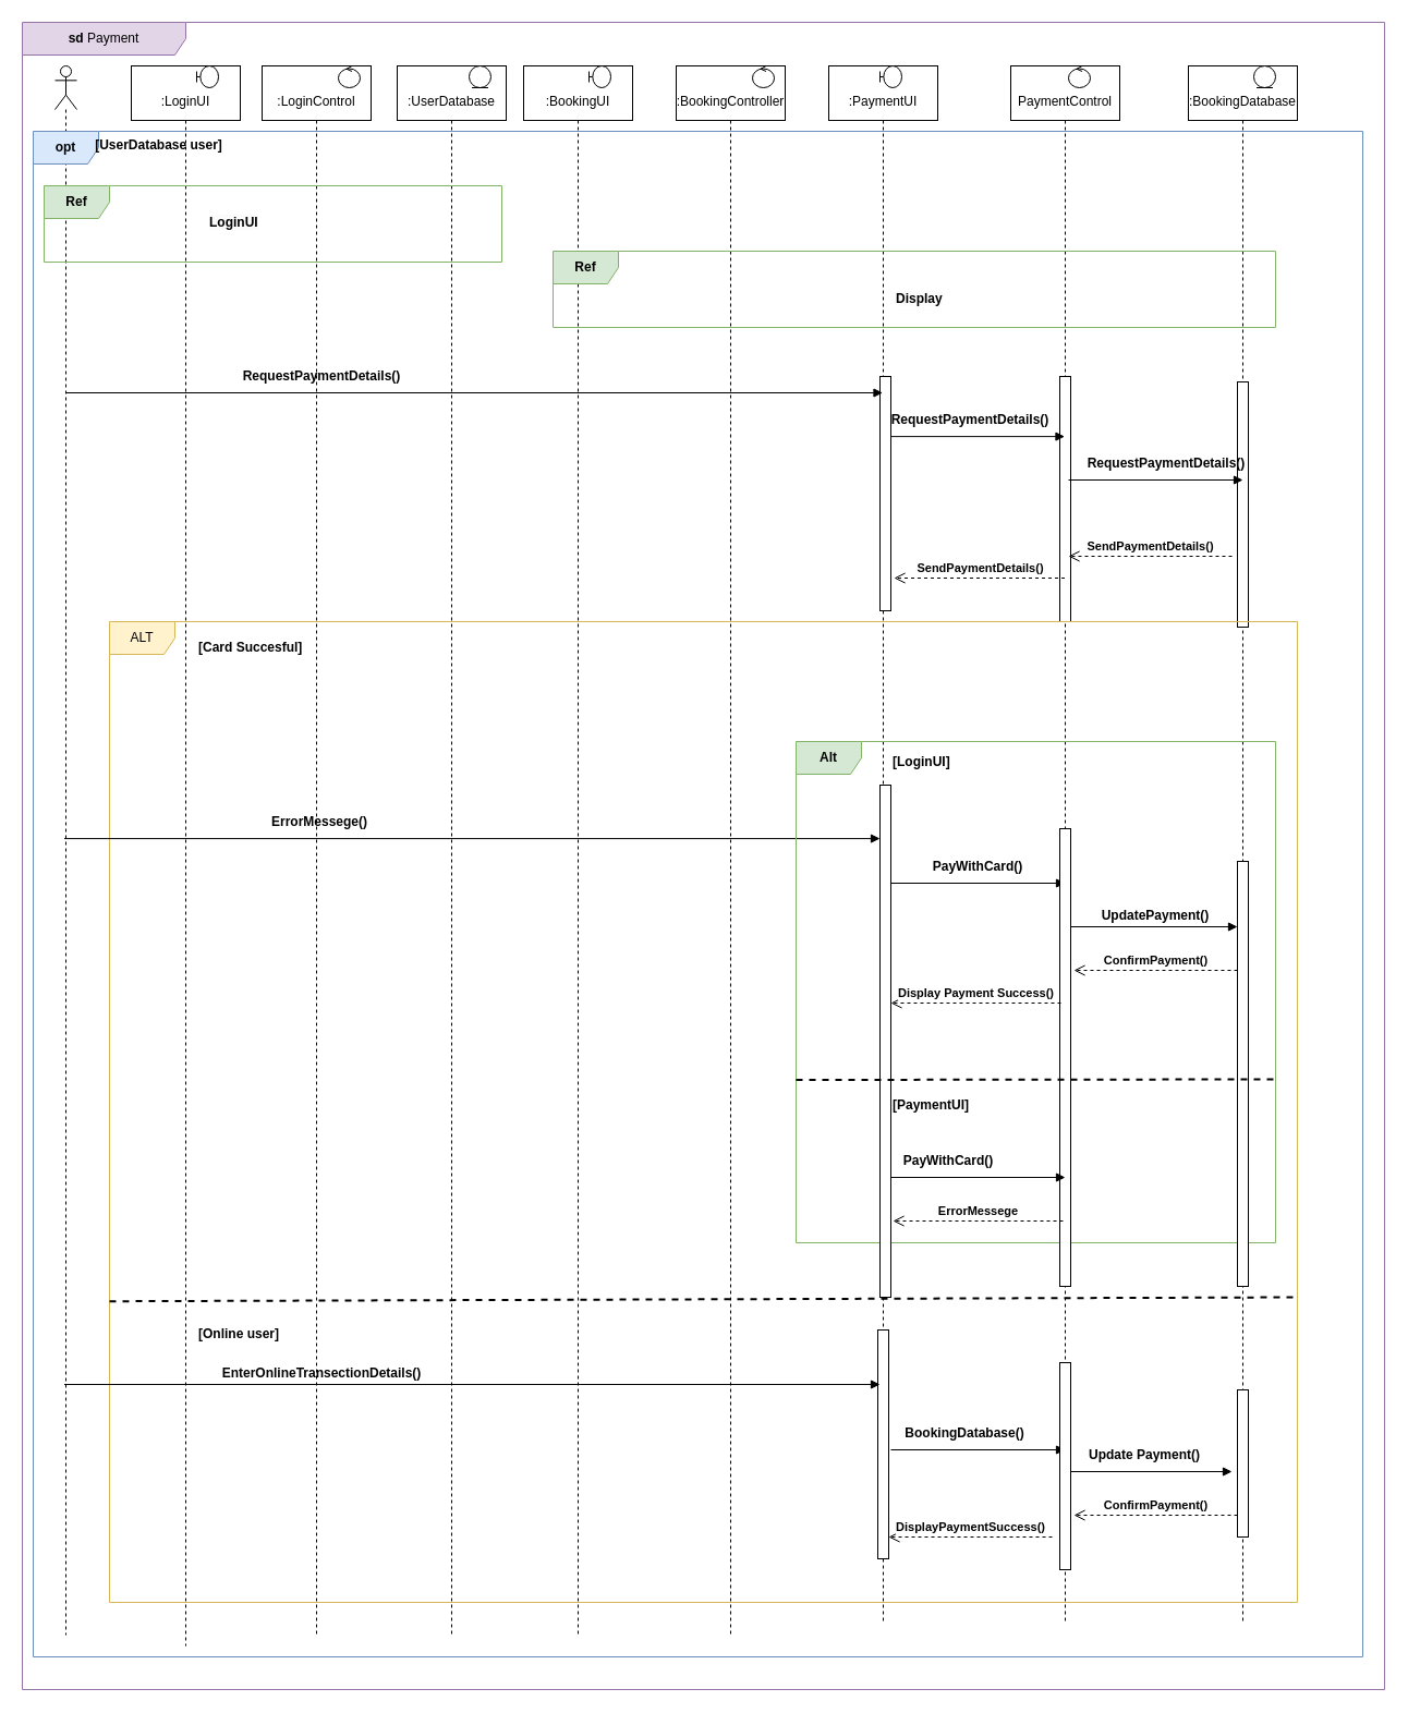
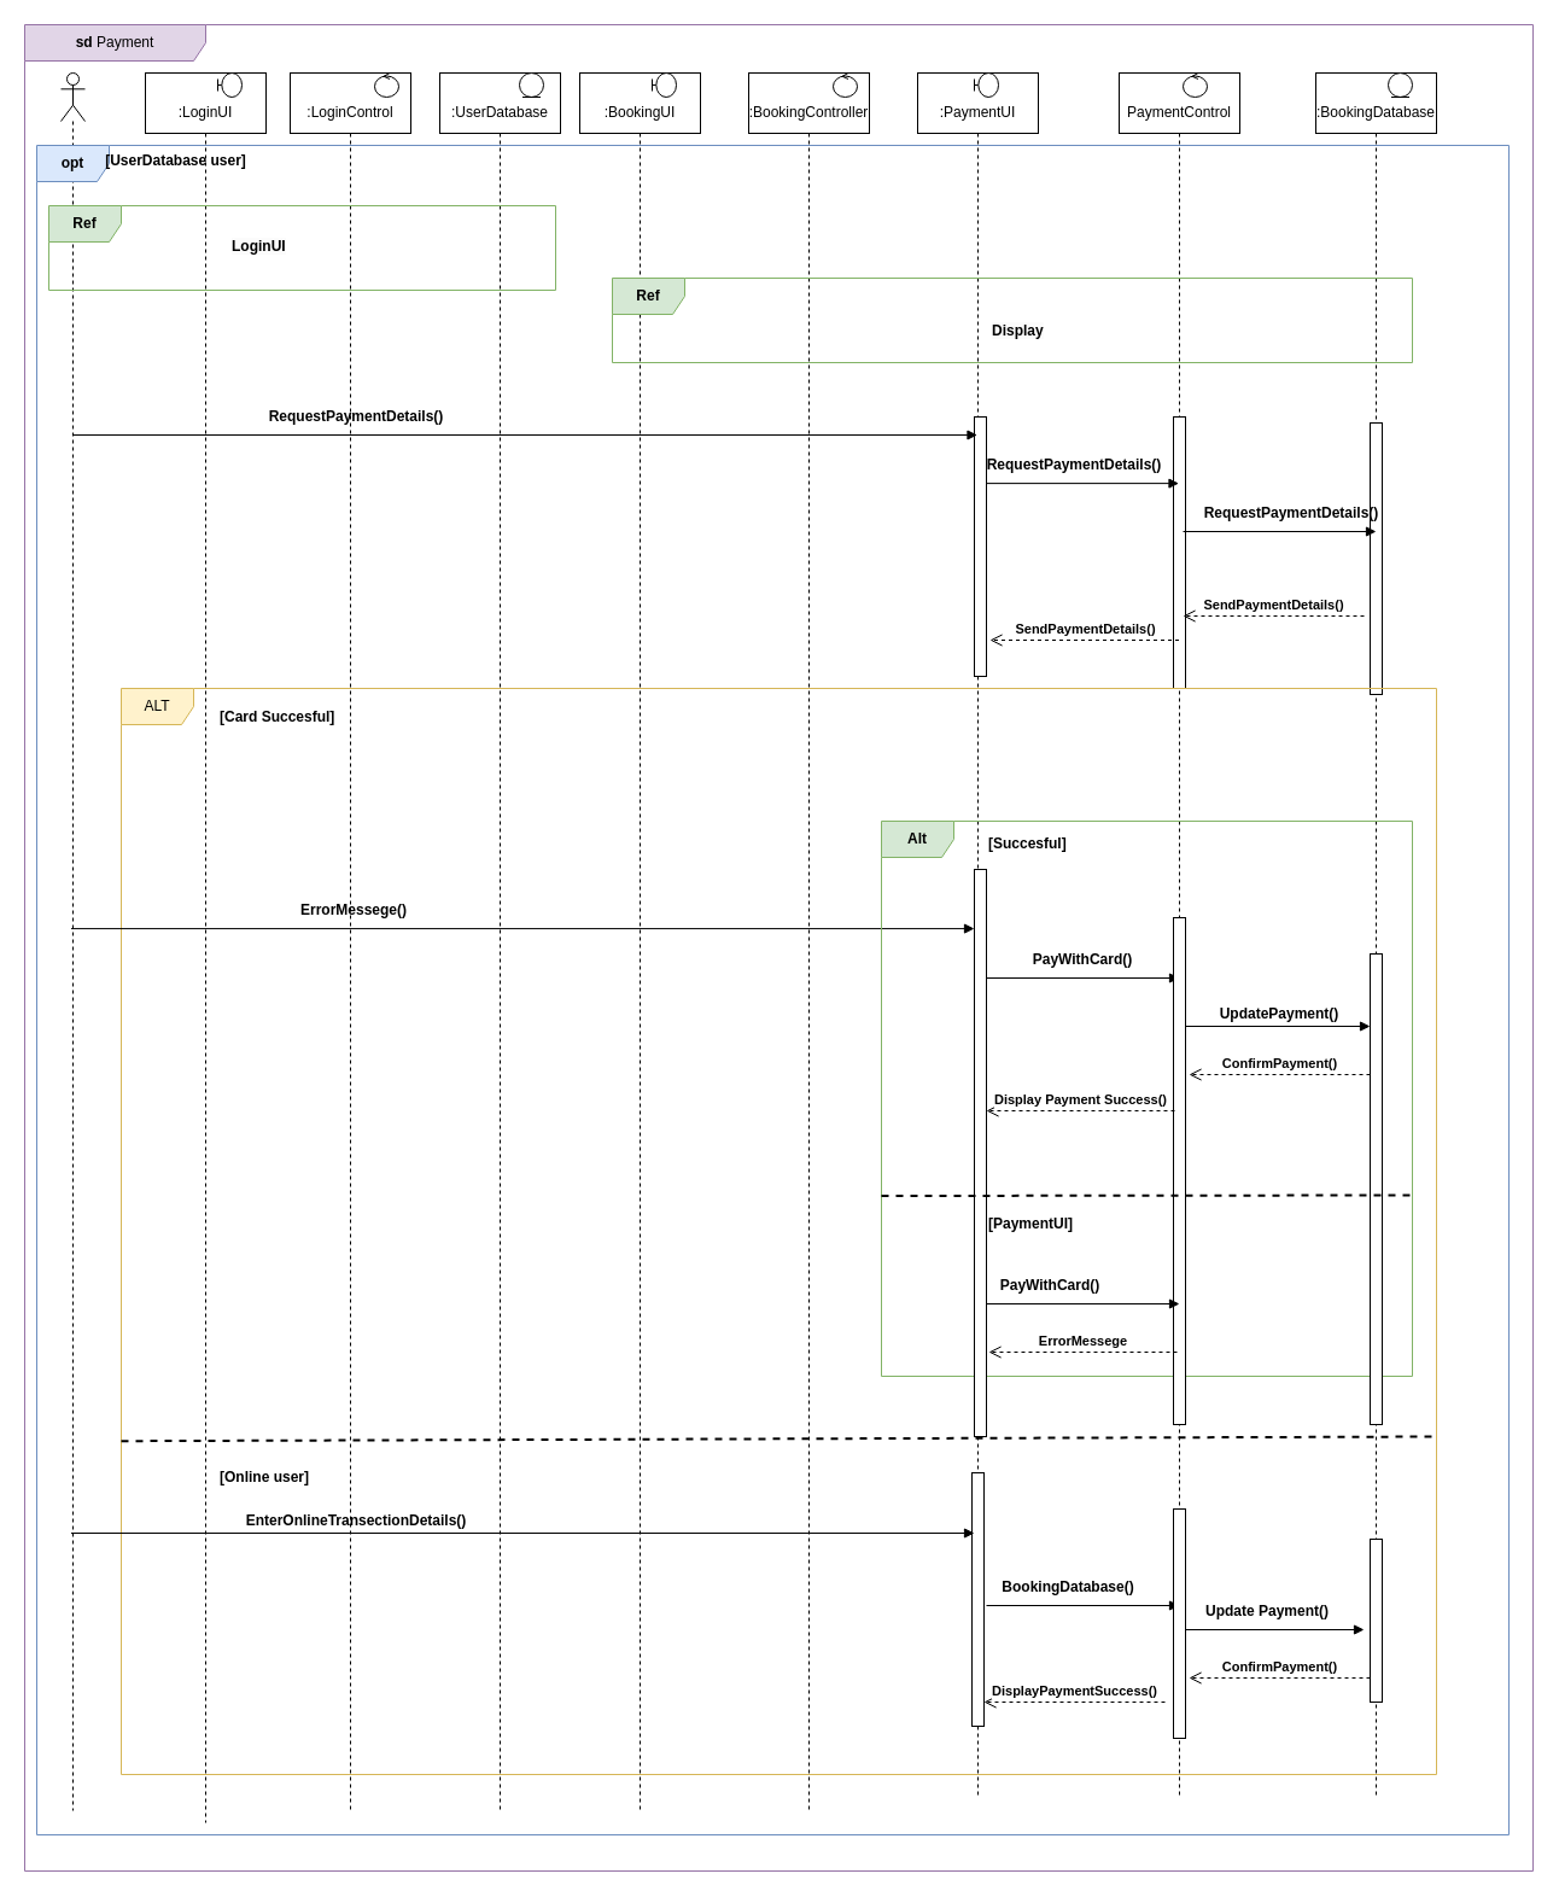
- <mxCell id="45" value="&lt;div style=&quot;text-align: center;&quot;&gt;&lt;span style=&quot;text-wrap: nowrap;&quot;&gt;[LoginUI]&lt;/span&gt;&lt;/div&gt;" style="text;whiteSpace=wrap;html=1;fontStyle=1" vertex="1" parent="1"><mxGeometry x="817" y="685" width="60" height="40" as="geometry" /></mxCell>
+ <mxCell id="45" value="&lt;div style=&quot;text-align: center;&quot;&gt;&lt;span style=&quot;text-wrap: nowrap;&quot;&gt;[Succesful]&lt;/span&gt;&lt;/div&gt;" style="text;whiteSpace=wrap;html=1;fontStyle=1" vertex="1" parent="1"><mxGeometry x="817" y="685" width="60" height="40" as="geometry" /></mxCell>
